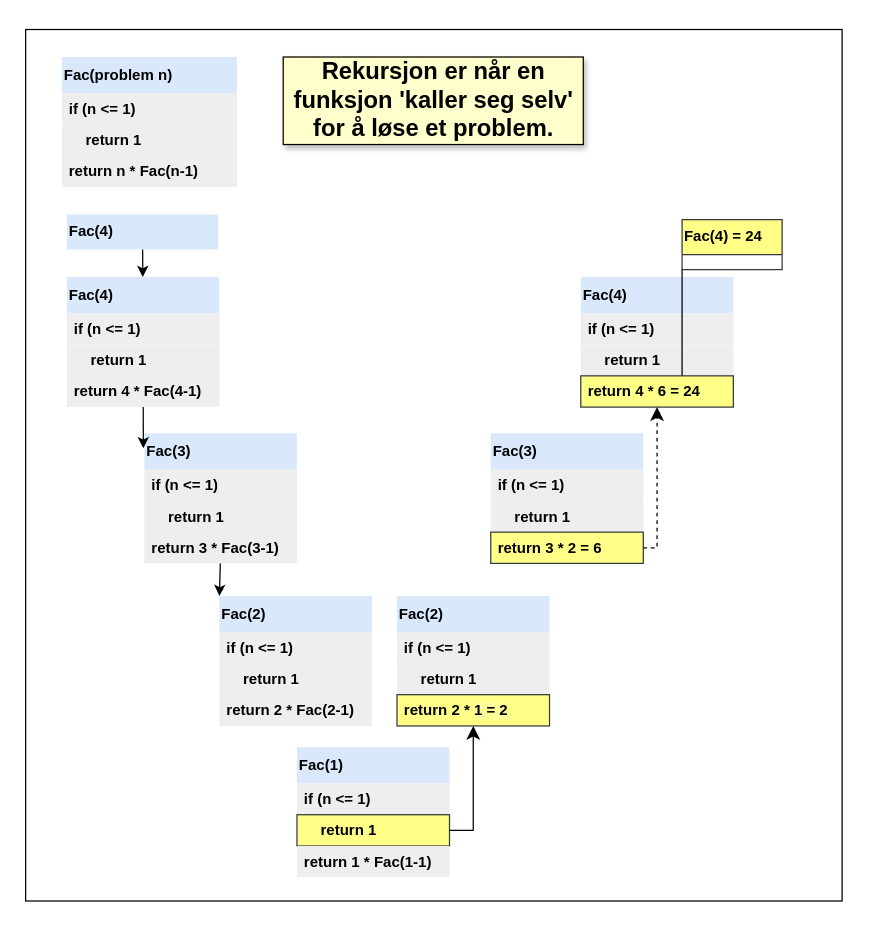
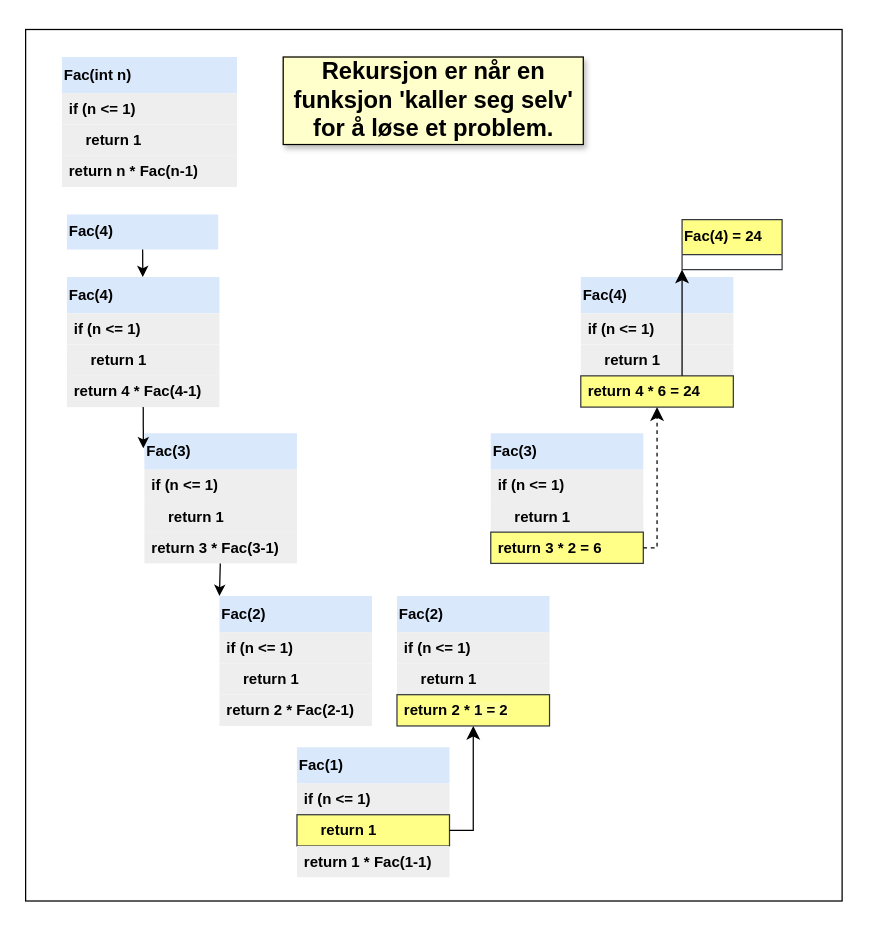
- <mxCell id="3" value="Fac(problem n)" style="swimlane;fontStyle=1;align=left;verticalAlign=middle;childLayout=stackLayout;horizontal=1;startSize=29;horizontalStack=0;resizeParent=1;resizeParentMax=0;resizeLast=0;collapsible=0;marginBottom=0;fillColor=#dae8fc;strokeColor=none;fontSize=12;labelBorderColor=none;whiteSpace=wrap;html=1;" parent="1" vertex="1"><mxGeometry x="49" y="45" width="140" height="104" as="geometry" /></mxCell>
+ <mxCell id="3" value="Fac(int n)" style="swimlane;fontStyle=1;align=left;verticalAlign=middle;childLayout=stackLayout;horizontal=1;startSize=29;horizontalStack=0;resizeParent=1;resizeParentMax=0;resizeLast=0;collapsible=0;marginBottom=0;fillColor=#dae8fc;strokeColor=none;fontSize=12;labelBorderColor=none;whiteSpace=wrap;html=1;" parent="1" vertex="1"><mxGeometry x="49" y="45" width="140" height="104" as="geometry" /></mxCell>
- <mxCell id="42" value="" style="edgeStyle=segmentEdgeStyle;endArrow=none;html=1;curved=0;rounded=0;endSize=8;startSize=8;" parent="1" source="38" target="39" edge="1"><mxGeometry width="50" height="50" relative="1" as="geometry"><mxPoint x="452" y="496" as="sourcePoint" /><mxPoint x="502" y="446" as="targetPoint" /></mxGeometry></mxCell>
+ <mxCell id="42" value="" style="edgeStyle=segmentEdgeStyle;endArrow=classic;html=1;curved=0;rounded=0;endSize=8;startSize=8;" parent="1" source="38" target="39" edge="1"><mxGeometry width="50" height="50" relative="1" as="geometry"><mxPoint x="452" y="496" as="sourcePoint" /><mxPoint x="502" y="446" as="targetPoint" /></mxGeometry></mxCell>
